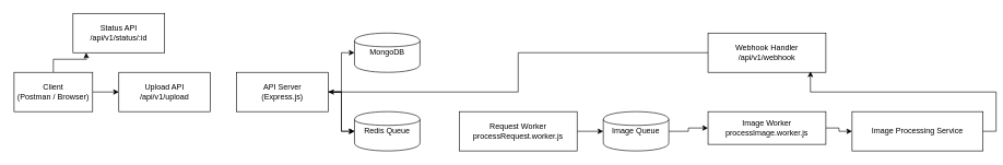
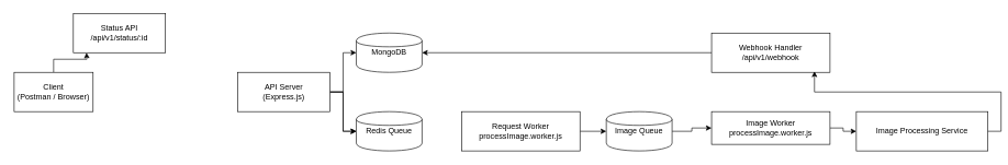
- <mxCell id="2" value="" style="edgeStyle=orthogonalEdgeStyle;rounded=0;orthogonalLoop=1;jettySize=auto;html=1;" edge="1" parent="1" source="4" target="5"><mxGeometry relative="1" as="geometry" /></mxCell>
- <mxCell id="5" value="Upload API&#10;/api/v1/upload" style="shape=rectangle;whiteSpace=wrap;html=1;" parent="1" vertex="1"><mxGeometry x="180" y="110" width="140" height="60" as="geometry" /></mxCell>
- <mxCell id="19" style="edgeStyle=orthogonalEdgeStyle;rounded=0;orthogonalLoop=1;jettySize=auto;html=1;" edge="1" parent="1" source="20" target="9"><mxGeometry relative="1" as="geometry" /></mxCell>
+ <mxCell id="19" style="edgeStyle=orthogonalEdgeStyle;rounded=0;orthogonalLoop=1;jettySize=auto;html=1;entryX=1;entryY=0.5;entryDx=0;entryDy=0;" edge="1" parent="1" source="20" target="10"><mxGeometry relative="1" as="geometry" /></mxCell>
- <mxCell id="13" value="Request Worker&#10;processRequest.worker.js" style="shape=rectangle;whiteSpace=wrap;html=1;" parent="1" vertex="1"><mxGeometry x="700" y="170" width="180" height="60" as="geometry" /></mxCell>
+ <mxCell id="13" value="Request Worker&#10;processImage.worker.js" style="shape=rectangle;whiteSpace=wrap;html=1;" parent="1" vertex="1"><mxGeometry x="700" y="170" width="180" height="60" as="geometry" /></mxCell>
